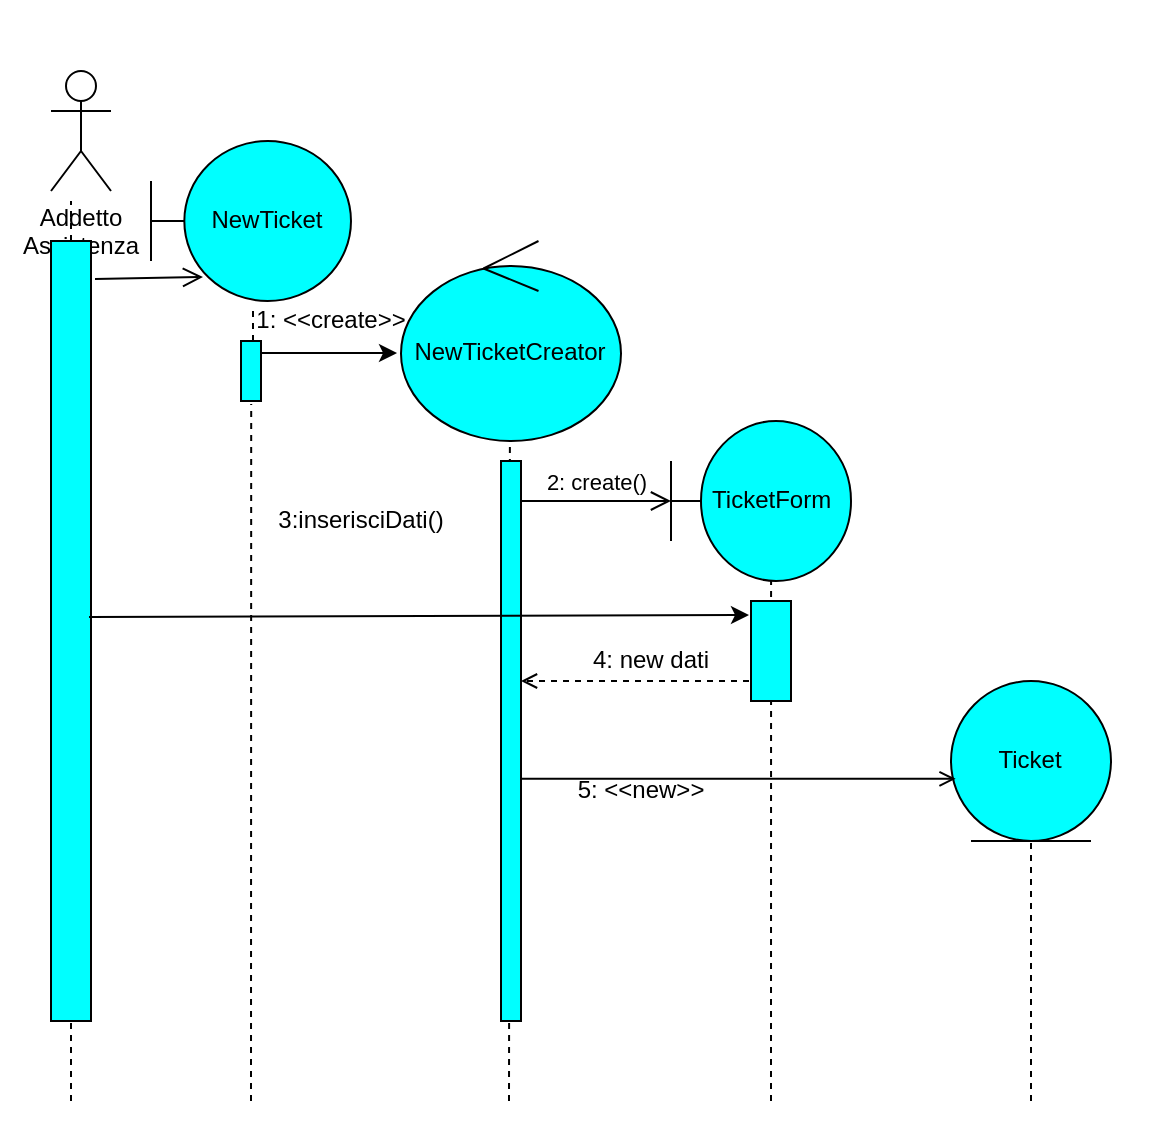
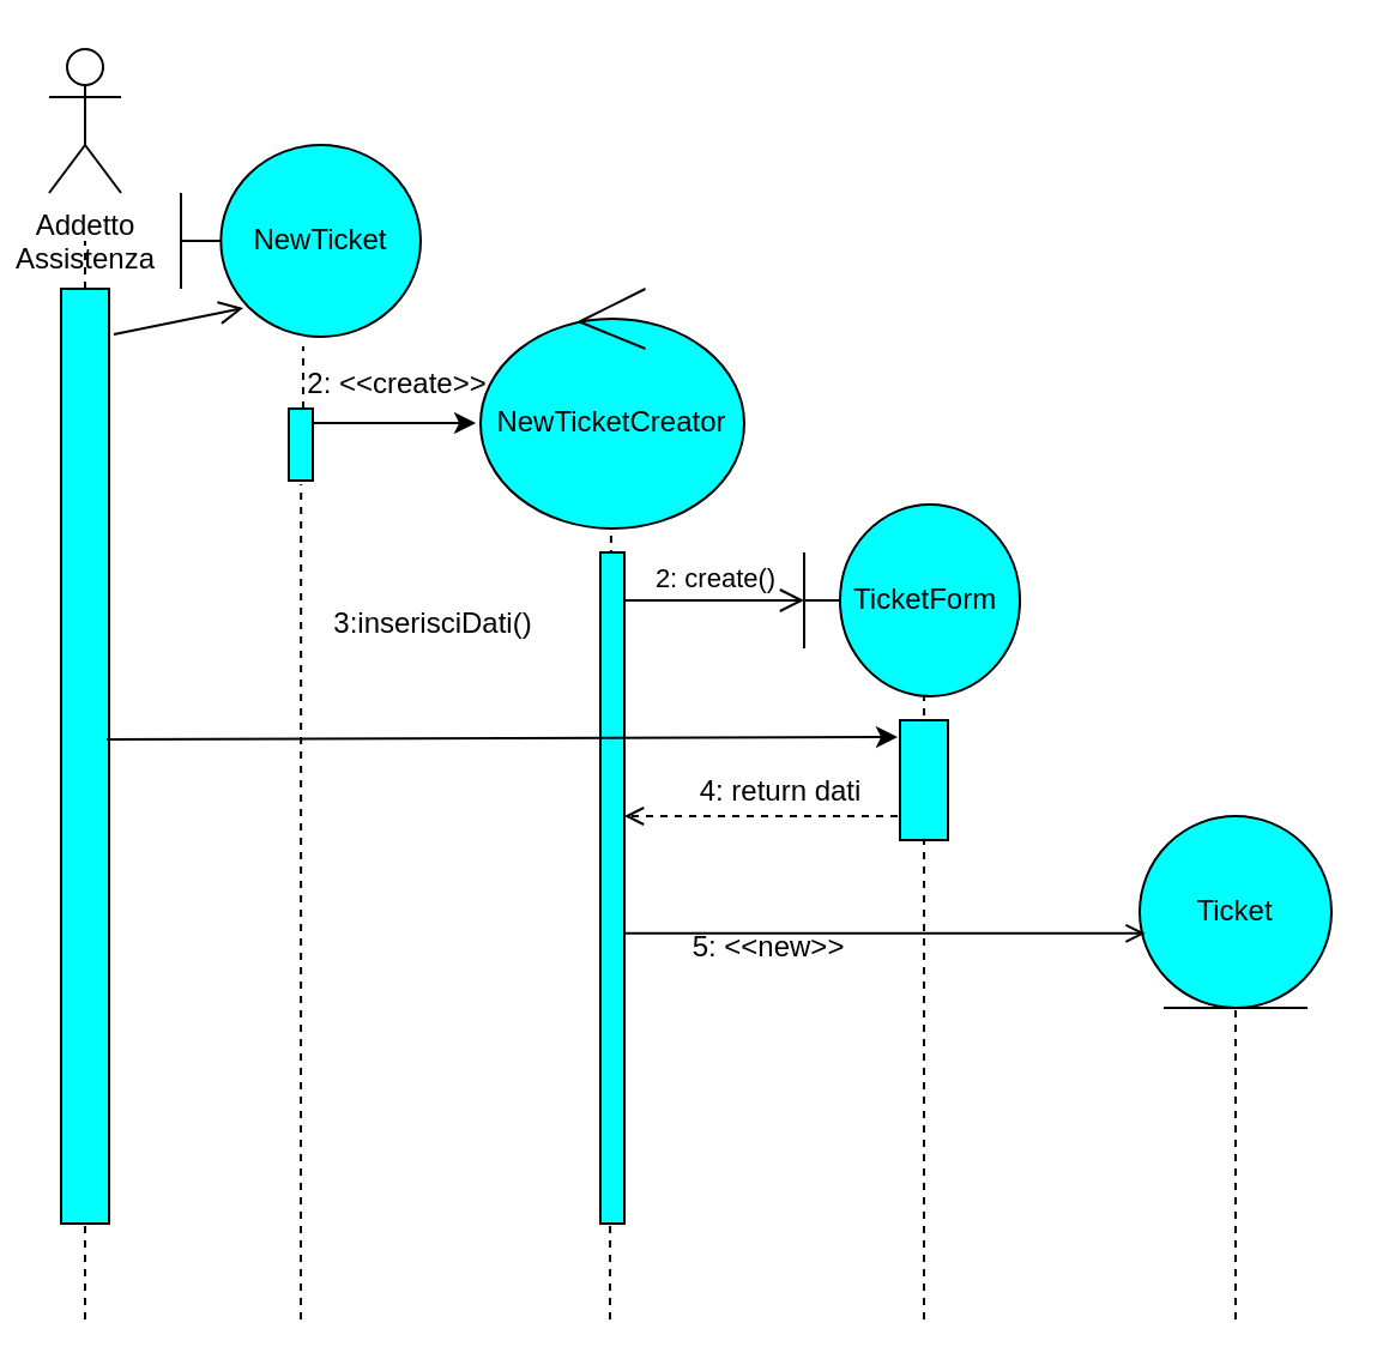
- <mxCell id="9" value="Addetto&lt;br&gt;Assistenza" style="shape=umlActor;verticalLabelPosition=bottom;verticalAlign=top;html=1;" parent="1" vertex="1"><mxGeometry x="25" y="35" width="30" height="60" as="geometry" /></mxCell>
+ <mxCell id="9" value="Addetto&lt;br&gt;Assistenza" style="shape=umlActor;verticalLabelPosition=bottom;verticalAlign=top;html=1;" parent="1" vertex="1"><mxGeometry x="20" y="20" width="30" height="60" as="geometry" /></mxCell>
- <mxCell id="8" value="NewTicket" style="shape=umlBoundary;whiteSpace=wrap;html=1;fillColor=#00FFFF;" parent="1" vertex="1"><mxGeometry x="75" y="70" width="100" height="80" as="geometry" /></mxCell>
+ <mxCell id="8" value="NewTicket" style="shape=umlBoundary;whiteSpace=wrap;html=1;fillColor=#00FFFF;" parent="1" vertex="1"><mxGeometry x="75" y="60" width="100" height="80" as="geometry" /></mxCell>
- <mxCell id="17" value="1: &amp;lt;&amp;lt;create&amp;gt;&amp;gt;" style="text;html=1;align=center;verticalAlign=middle;resizable=0;points=[];autosize=1;" parent="1" vertex="1"><mxGeometry x="120" y="150" width="90" height="20" as="geometry" /></mxCell>
+ <mxCell id="17" value="2: &amp;lt;&amp;lt;create&amp;gt;&amp;gt;" style="text;html=1;align=center;verticalAlign=middle;resizable=0;points=[];autosize=1;" parent="1" vertex="1"><mxGeometry x="120" y="150" width="90" height="20" as="geometry" /></mxCell>
- <mxCell id="25" value="4: new dati" style="text;html=1;align=center;verticalAlign=middle;resizable=0;points=[];autosize=1;" parent="1" vertex="1"><mxGeometry x="285" y="320" width="80" height="20" as="geometry" /></mxCell>
+ <mxCell id="25" value="4: return dati" style="text;html=1;align=center;verticalAlign=middle;resizable=0;points=[];autosize=1;" parent="1" vertex="1"><mxGeometry x="285" y="320" width="80" height="20" as="geometry" /></mxCell>
